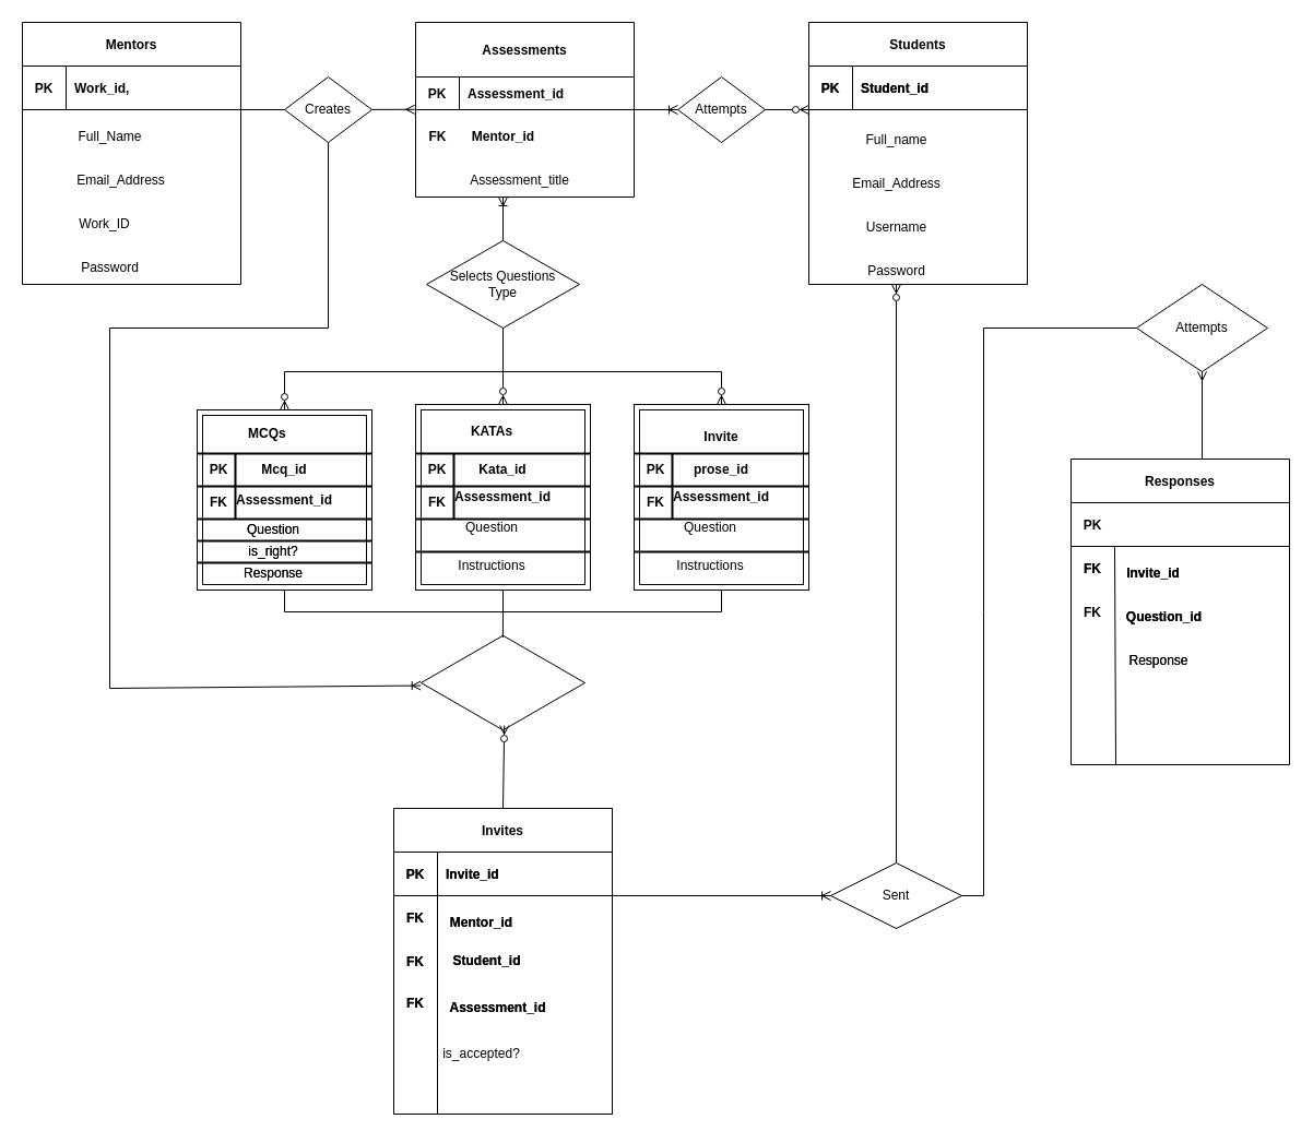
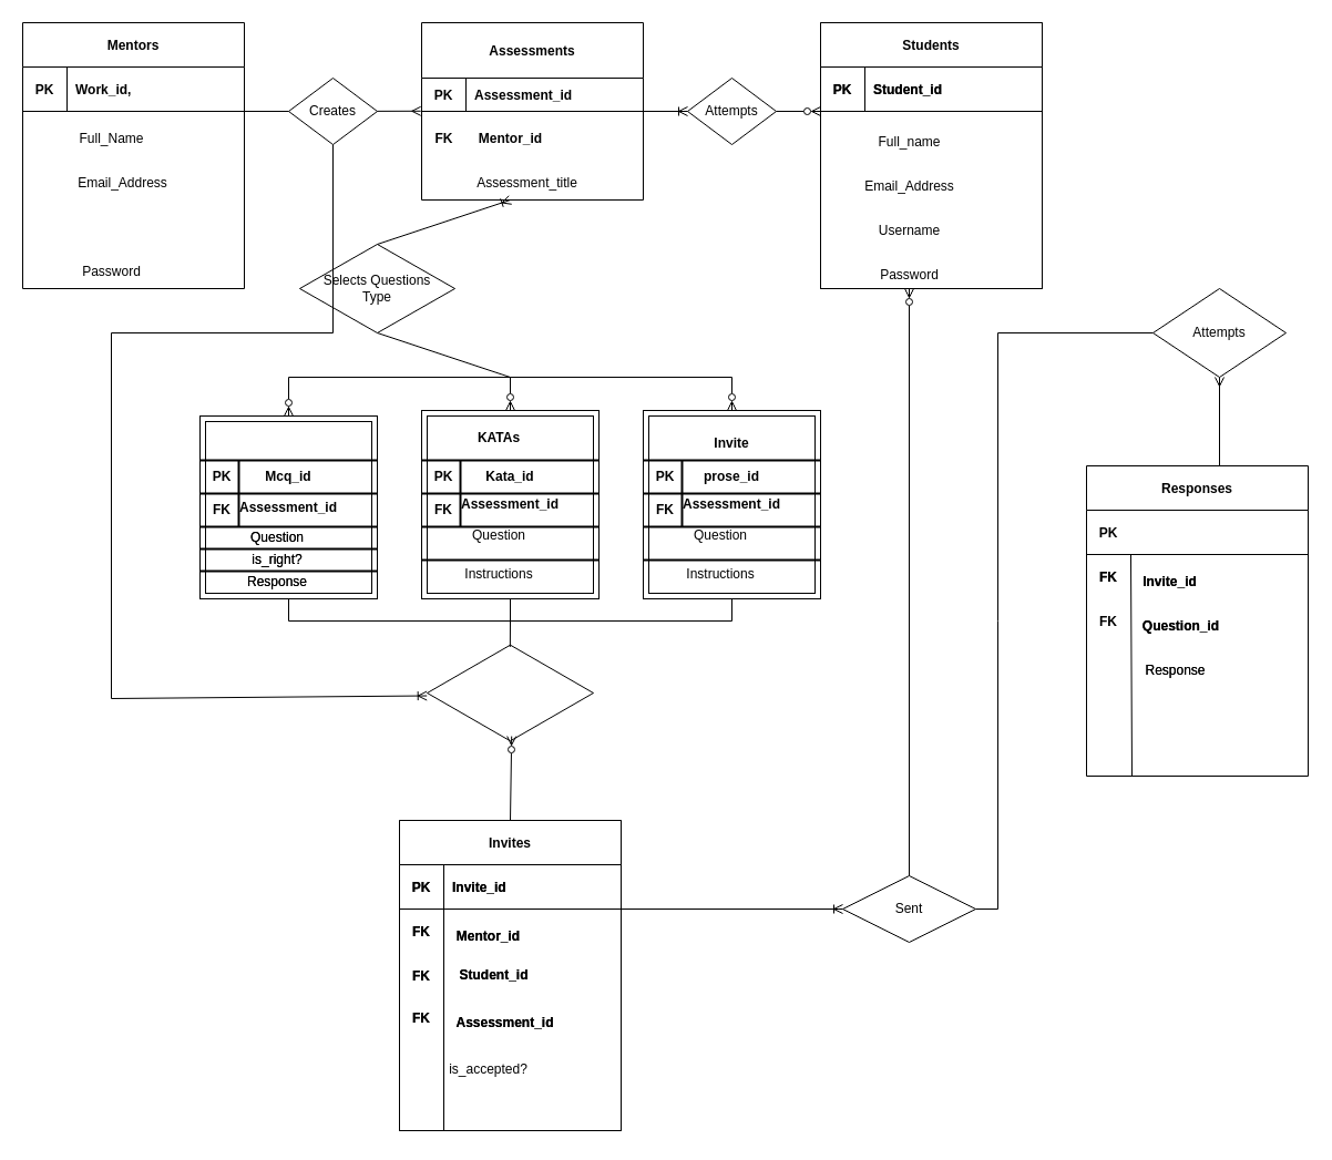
- <mxCell id="13" value="Work_ID" style="text;html=1;align=center;verticalAlign=middle;resizable=0;points=[];autosize=1;strokeColor=none;fillColor=none;" vertex="1" parent="6"><mxGeometry x="40" y="170" width="70" height="30" as="geometry" /></mxCell>
- <mxCell id="34" value="&lt;div&gt;Selects Questions&lt;/div&gt;&lt;div&gt;Type&lt;br&gt;&lt;/div&gt;" style="shape=rhombus;perimeter=rhombusPerimeter;whiteSpace=wrap;html=1;align=center;strokeColor=default;" vertex="1" parent="1"><mxGeometry x="390" y="220" width="140" height="80" as="geometry" /></mxCell>
+ <mxCell id="34" value="&lt;div&gt;Selects Questions&lt;/div&gt;&lt;div&gt;Type&lt;br&gt;&lt;/div&gt;" style="shape=rhombus;perimeter=rhombusPerimeter;whiteSpace=wrap;html=1;align=center;strokeColor=default;" vertex="1" parent="1"><mxGeometry x="270" y="220" width="140" height="80" as="geometry" /></mxCell>
- <mxCell id="68" value="&lt;b&gt;MCQs&lt;/b&gt;" style="text;whiteSpace=wrap;html=1;" vertex="1" parent="1"><mxGeometry x="225" y="382.5" width="70" height="25" as="geometry" /></mxCell>
